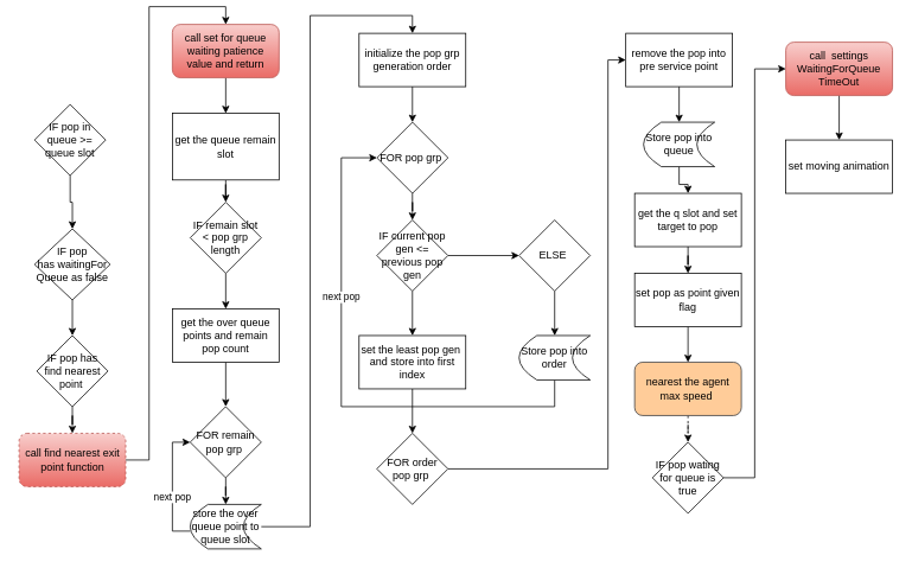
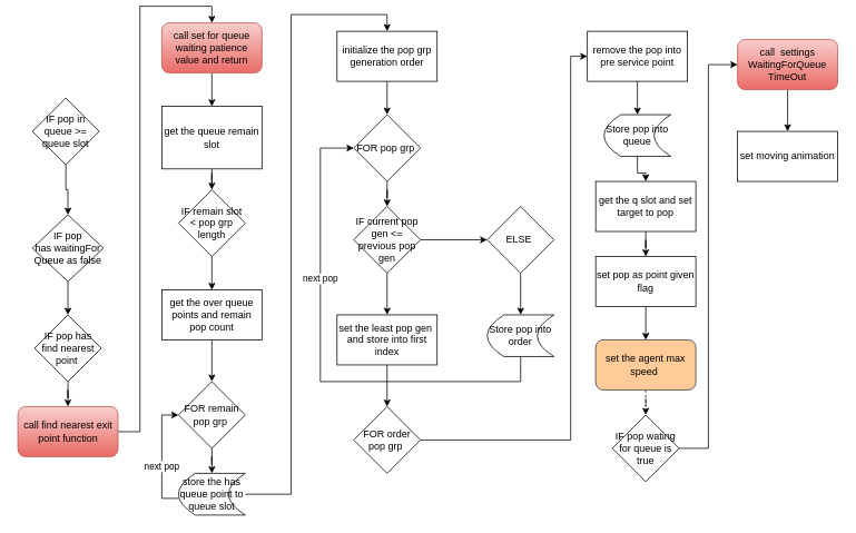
- <mxCell id="49" value="nearest the agent max speed&amp;nbsp;" style="rounded=1;whiteSpace=wrap;html=1;fillColor=#ffcc99;strokeColor=#36393d;" vertex="1" parent="1"><mxGeometry x="713" y="400" width="120" height="60" as="geometry" /></mxCell>
+ <mxCell id="49" value="set the agent max speed&amp;nbsp;" style="rounded=1;whiteSpace=wrap;html=1;fillColor=#ffcc99;strokeColor=#36393d;" vertex="1" parent="1"><mxGeometry x="713" y="400" width="120" height="60" as="geometry" /></mxCell>
- <mxCell id="9" value="call find nearest exit point function" style="rounded=1;whiteSpace=wrap;html=1;fillColor=#f8cecc;gradientColor=#ea6b66;strokeColor=#b85450;dashed=1;" vertex="1" parent="1"><mxGeometry x="20.5" y="480" width="120" height="60" as="geometry" /></mxCell>
+ <mxCell id="9" value="call find nearest exit point function" style="rounded=1;whiteSpace=wrap;html=1;fillColor=#f8cecc;gradientColor=#ea6b66;strokeColor=#b85450;" vertex="1" parent="1"><mxGeometry x="20.5" y="480" width="120" height="60" as="geometry" /></mxCell>
- <mxCell id="23" value="store the over queue point to queue slot" style="shape=dataStorage;whiteSpace=wrap;html=1;fixedSize=1;" vertex="1" parent="1"><mxGeometry x="213" y="560" width="80" height="50" as="geometry" /></mxCell>
+ <mxCell id="23" value="store the has queue point to queue slot" style="shape=dataStorage;whiteSpace=wrap;html=1;fixedSize=1;" vertex="1" parent="1"><mxGeometry x="213" y="560" width="80" height="50" as="geometry" /></mxCell>
